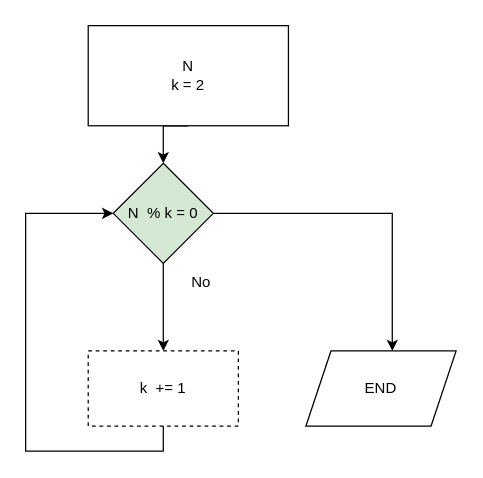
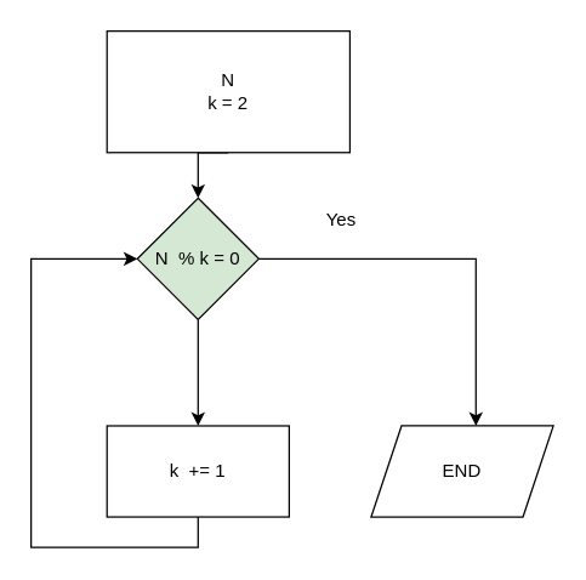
+ <mxCell id="11" value="Yes" style="text;html=1;align=center;verticalAlign=middle;resizable=0;points=[];autosize=1;strokeColor=none;fillColor=none;" vertex="1" parent="1"><mxGeometry x="204" y="130" width="40" height="30" as="geometry" /></mxCell>
- <mxCell id="9" value="No" style="text;html=1;align=center;verticalAlign=middle;resizable=0;points=[];autosize=1;strokeColor=none;fillColor=none;" vertex="1" parent="1"><mxGeometry x="140" y="210" width="40" height="30" as="geometry" /></mxCell>
- <mxCell id="8" value="k &amp;nbsp;+= 1" style="rounded=0;whiteSpace=wrap;html=1;dashed=1;" vertex="1" parent="1"><mxGeometry x="70" y="280" width="120" height="60" as="geometry" /></mxCell>
+ <mxCell id="8" value="k &amp;nbsp;+= 1" style="rounded=0;whiteSpace=wrap;html=1;" vertex="1" parent="1"><mxGeometry x="70" y="280" width="120" height="60" as="geometry" /></mxCell>
